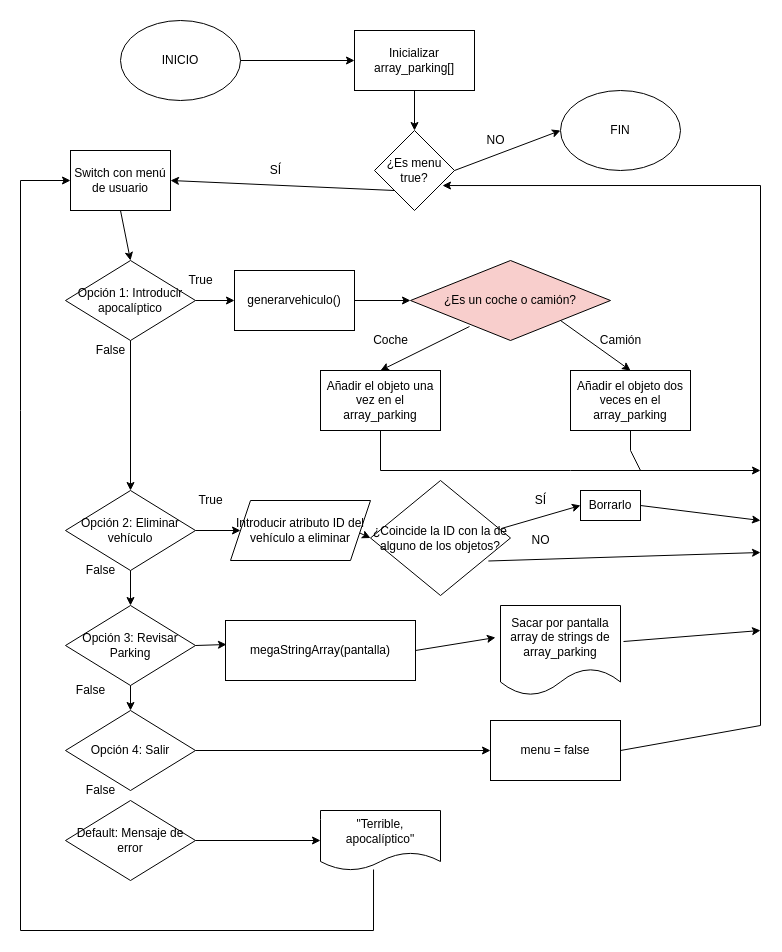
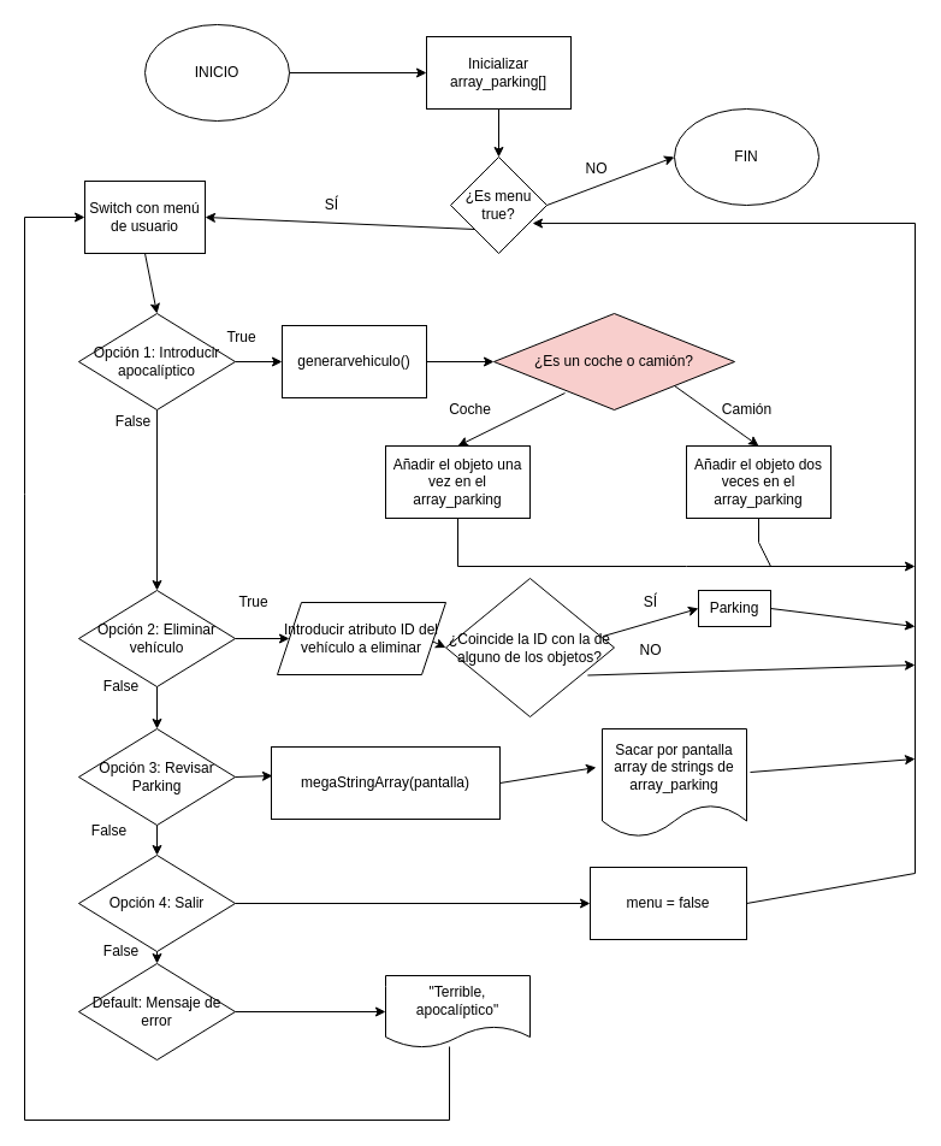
- <mxCell id="40" value="Borrarlo" style="rounded=0;whiteSpace=wrap;html=1;" parent="1" vertex="1"><mxGeometry x="580" y="490" width="60" height="30" as="geometry" /></mxCell>
+ <mxCell id="40" value="Parking" style="rounded=0;whiteSpace=wrap;html=1;" parent="1" vertex="1"><mxGeometry x="580" y="490" width="60" height="30" as="geometry" /></mxCell>
+ <mxCell id="52" value="" style="endArrow=classic;html=1;rounded=0;exitX=0.5;exitY=1;exitDx=0;exitDy=0;entryX=0.5;entryY=0;entryDx=0;entryDy=0;" parent="1" source="15" target="16" edge="1"><mxGeometry width="50" height="50" relative="1" as="geometry"><mxPoint x="390" y="770" as="sourcePoint" /><mxPoint x="440" y="720" as="targetPoint" /></mxGeometry></mxCell>
